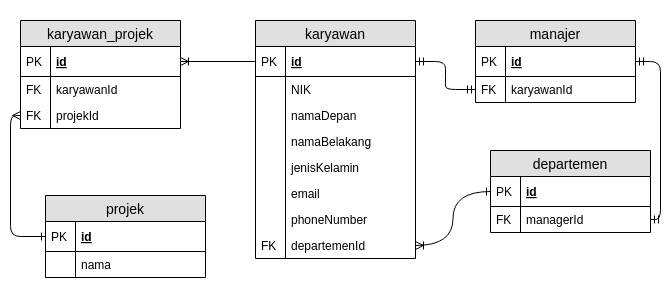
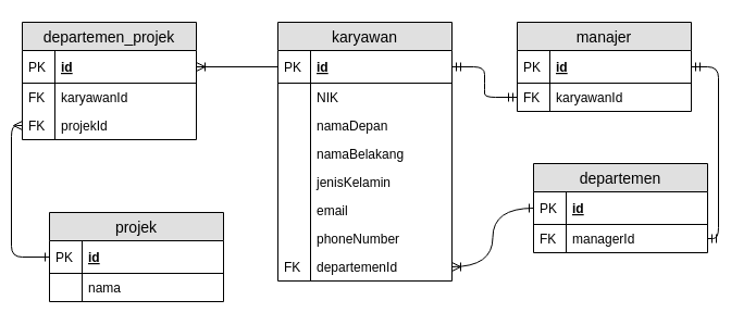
- <mxCell id="35" value="karyawan_projek" style="swimlane;fontStyle=0;childLayout=stackLayout;horizontal=1;startSize=26;fillColor=#e0e0e0;horizontalStack=0;resizeParent=1;resizeParentMax=0;resizeLast=0;collapsible=1;marginBottom=0;swimlaneFillColor=#ffffff;align=center;fontSize=14;" vertex="1" parent="1"><mxGeometry x="20" y="20" width="160" height="108" as="geometry" /></mxCell>
+ <mxCell id="35" value="departemen_projek" style="swimlane;fontStyle=0;childLayout=stackLayout;horizontal=1;startSize=26;fillColor=#e0e0e0;horizontalStack=0;resizeParent=1;resizeParentMax=0;resizeLast=0;collapsible=1;marginBottom=0;swimlaneFillColor=#ffffff;align=center;fontSize=14;" vertex="1" parent="1"><mxGeometry x="20" y="20" width="160" height="108" as="geometry" /></mxCell>
